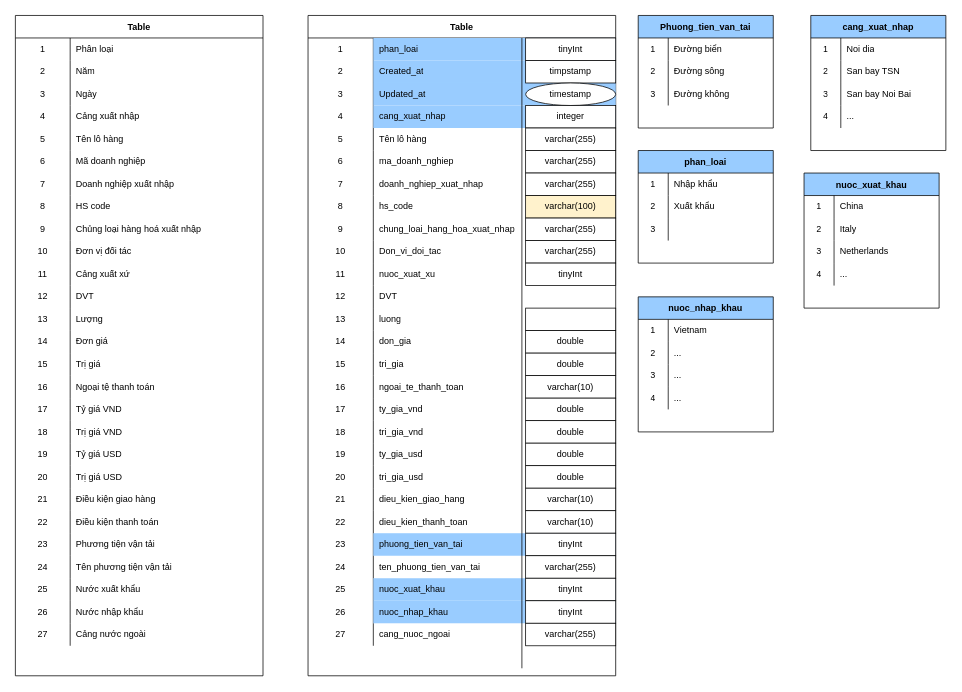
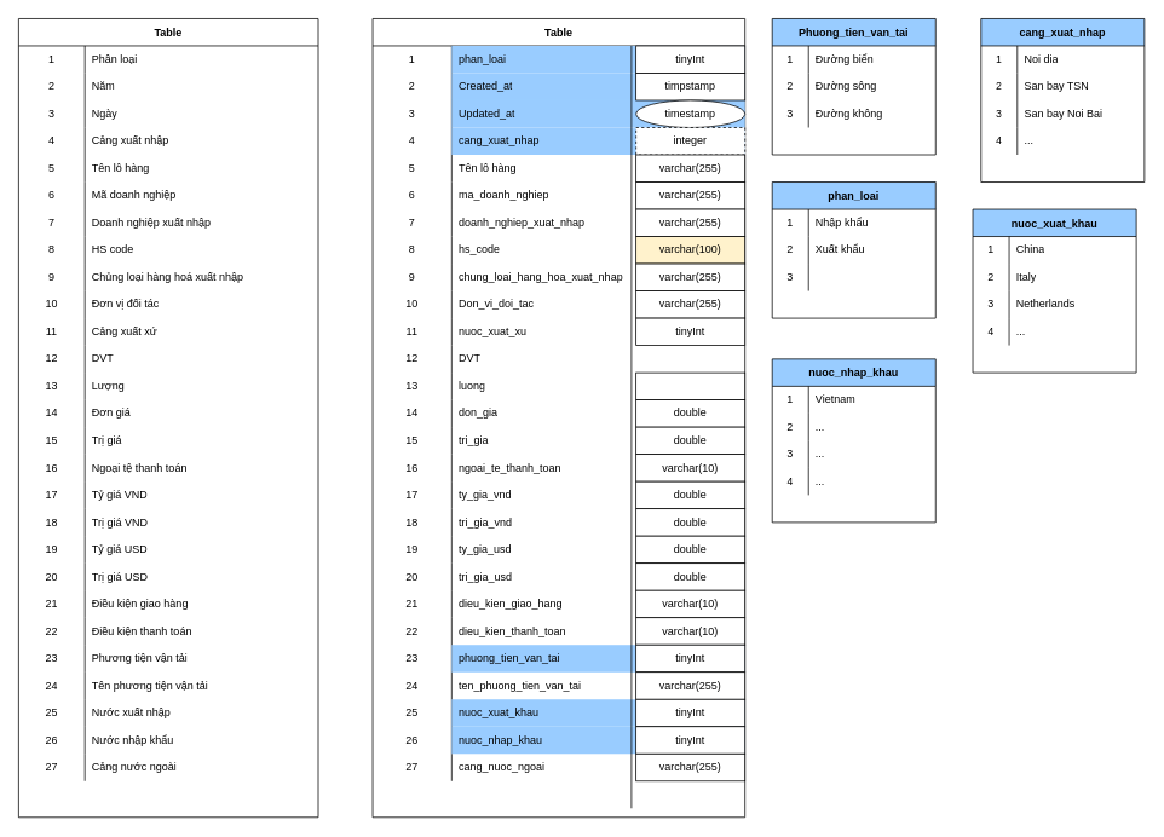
- <mxCell id="190" value="integer" style="rounded=0;whiteSpace=wrap;html=1;strokeWidth=1;" vertex="1" parent="1"><mxGeometry x="700" y="140" width="120" height="30" as="geometry" /></mxCell>
+ <mxCell id="190" value="integer" style="rounded=0;whiteSpace=wrap;html=1;strokeWidth=1;dashed=1;" vertex="1" parent="1"><mxGeometry x="700" y="140" width="120" height="30" as="geometry" /></mxCell>
- <mxCell id="77" value="Nước xuất khẩu" style="shape=partialRectangle;html=1;whiteSpace=wrap;connectable=0;fillColor=none;top=0;left=0;bottom=0;right=0;align=left;spacingLeft=6;overflow=hidden;" parent="75" vertex="1"><mxGeometry x="73" width="257" height="30" as="geometry"><mxRectangle width="257" height="30" as="alternateBounds" /></mxGeometry></mxCell>
+ <mxCell id="77" value="Nước xuất nhập" style="shape=partialRectangle;html=1;whiteSpace=wrap;connectable=0;fillColor=none;top=0;left=0;bottom=0;right=0;align=left;spacingLeft=6;overflow=hidden;" parent="75" vertex="1"><mxGeometry x="73" width="257" height="30" as="geometry"><mxRectangle width="257" height="30" as="alternateBounds" /></mxGeometry></mxCell>
